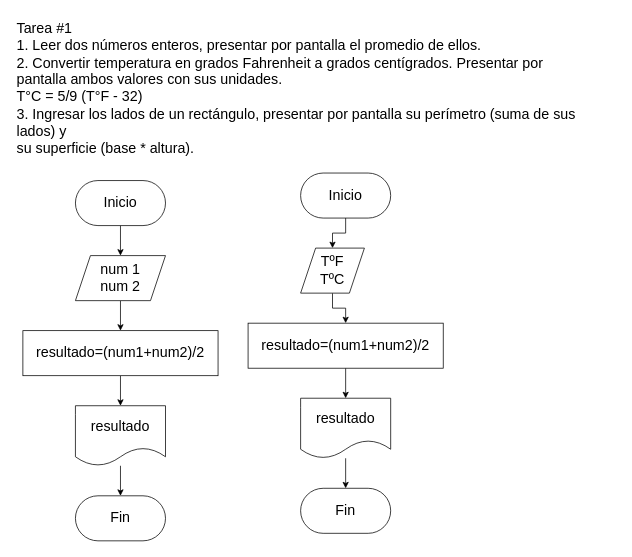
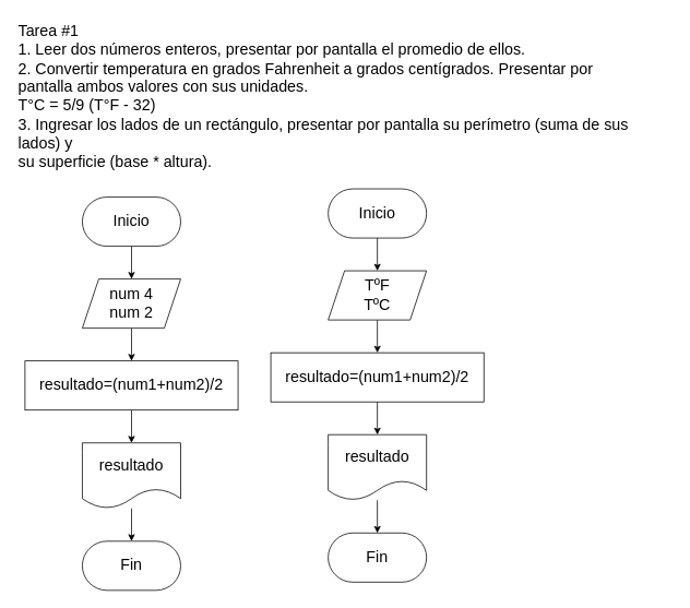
- <mxCell id="15" value="TºF&lt;br&gt;TºC" style="shape=parallelogram;perimeter=parallelogramPerimeter;whiteSpace=wrap;html=1;fixedSize=1;fontSize=19;" vertex="1" parent="1"><mxGeometry x="400" y="330" width="85" height="60" as="geometry" /></mxCell>
+ <mxCell id="15" value="TºF&lt;br&gt;TºC" style="shape=parallelogram;perimeter=parallelogramPerimeter;whiteSpace=wrap;html=1;fixedSize=1;fontSize=19;" vertex="1" parent="1"><mxGeometry x="400" y="330" width="120" height="60" as="geometry" /></mxCell>
- <mxCell id="6" value="num 1&lt;br&gt;num 2" style="shape=parallelogram;perimeter=parallelogramPerimeter;whiteSpace=wrap;html=1;fixedSize=1;fontSize=19;" vertex="1" parent="1"><mxGeometry x="100" y="340" width="120" height="60" as="geometry" /></mxCell>
+ <mxCell id="6" value="num 4&lt;br&gt;num 2" style="shape=parallelogram;perimeter=parallelogramPerimeter;whiteSpace=wrap;html=1;fixedSize=1;fontSize=19;" vertex="1" parent="1"><mxGeometry x="100" y="340" width="120" height="60" as="geometry" /></mxCell>
